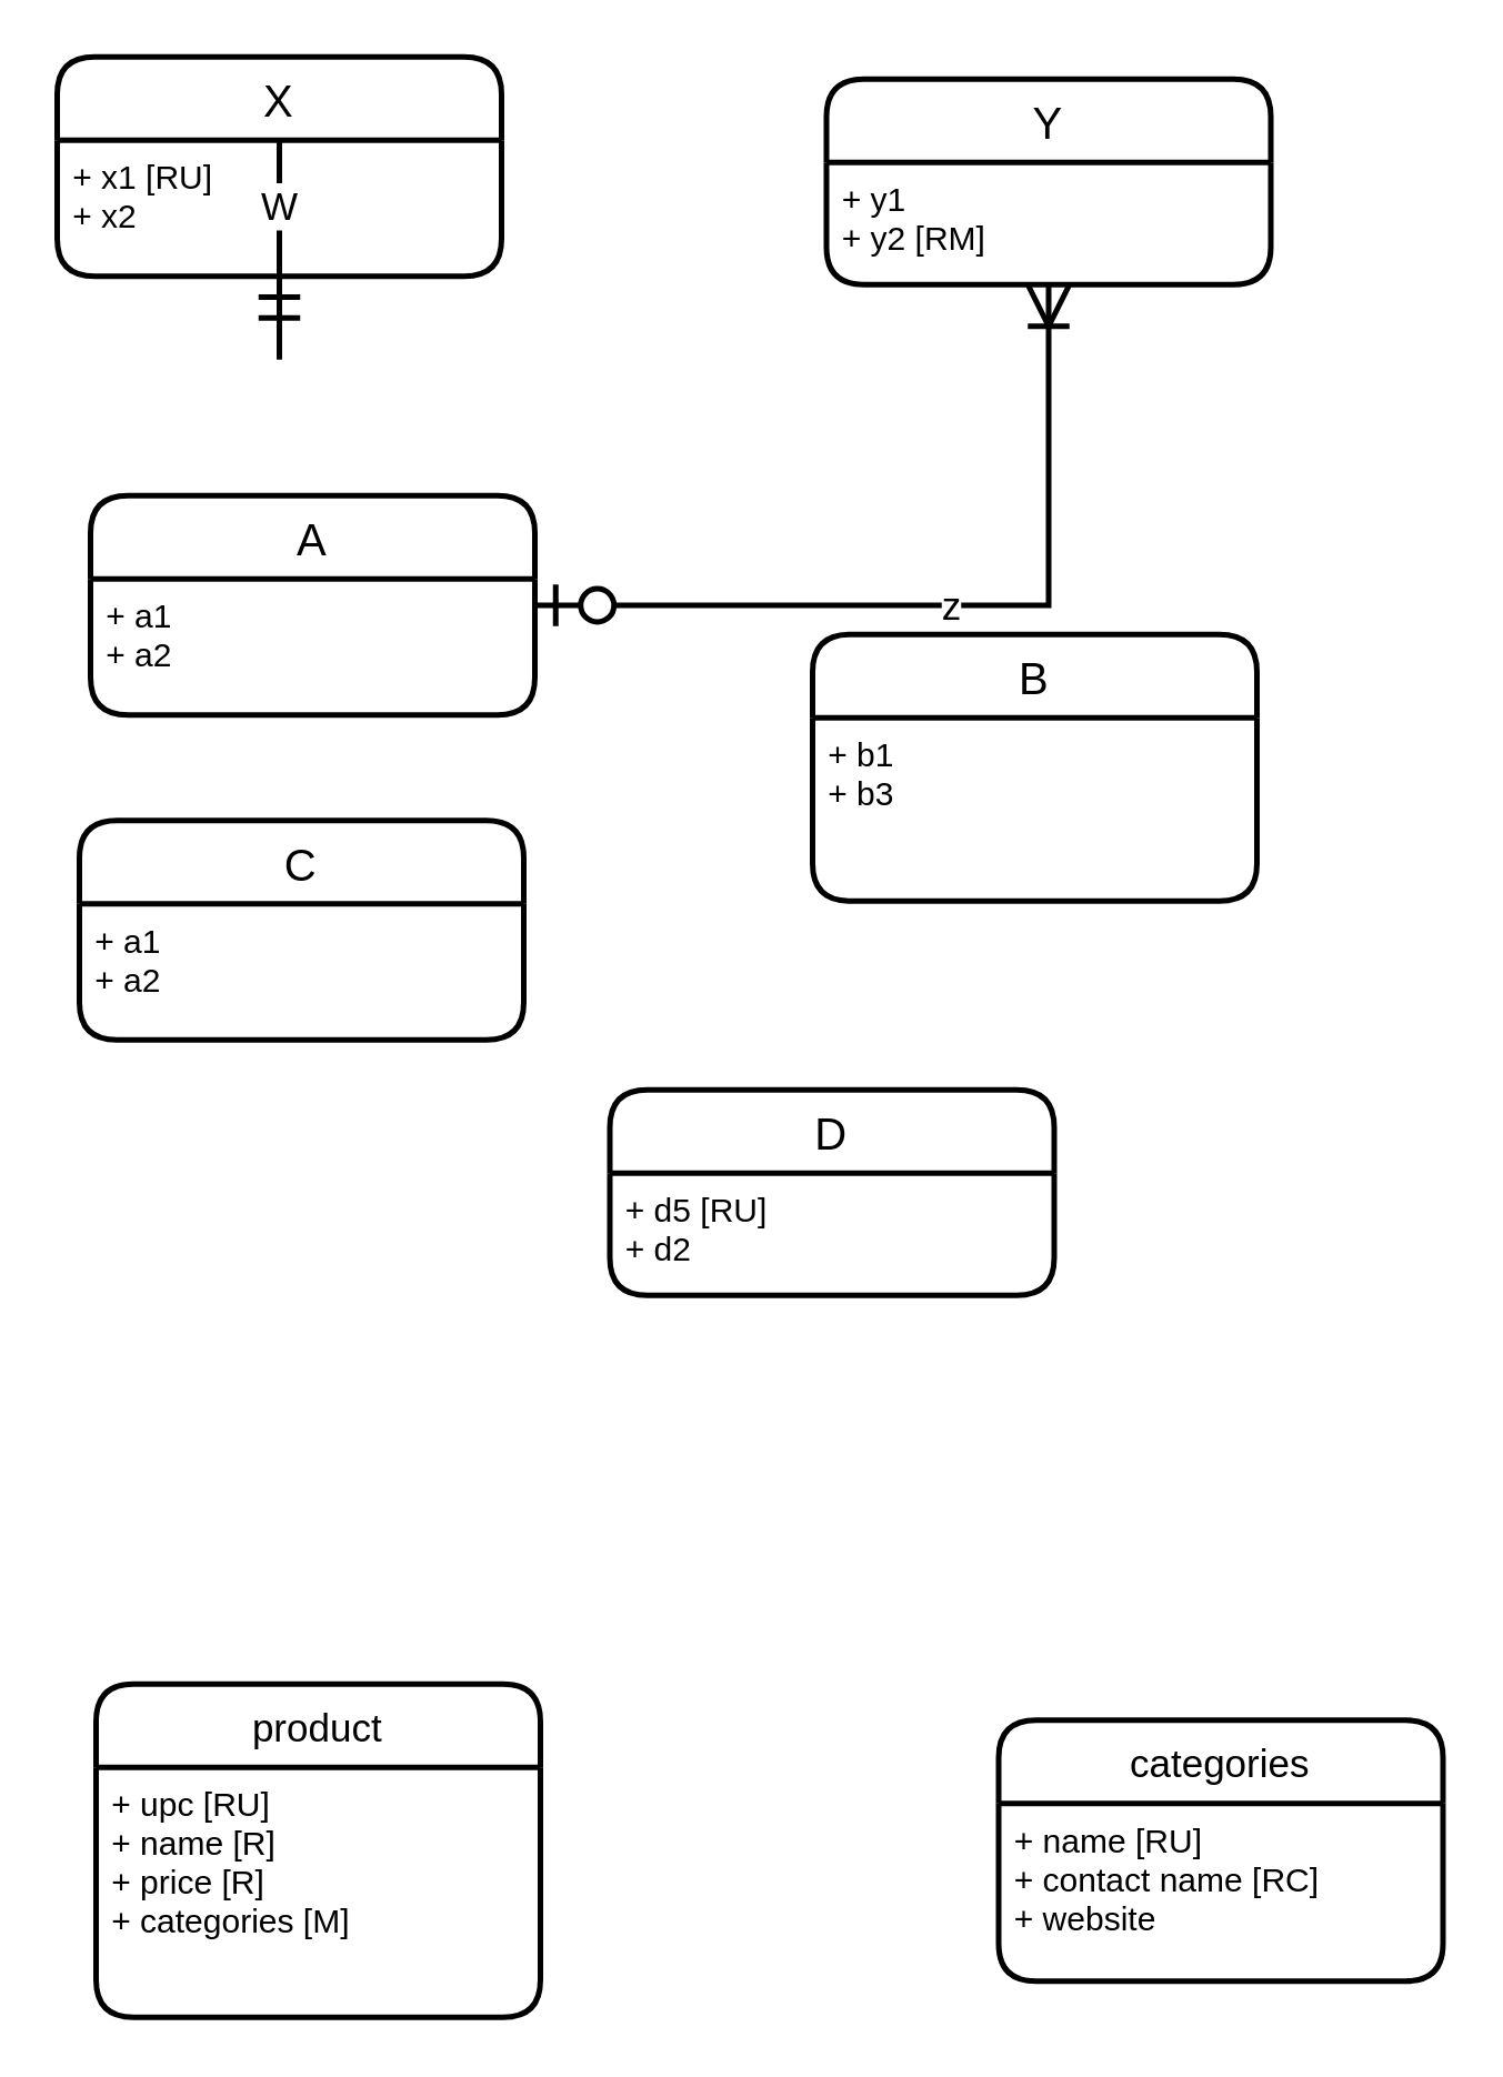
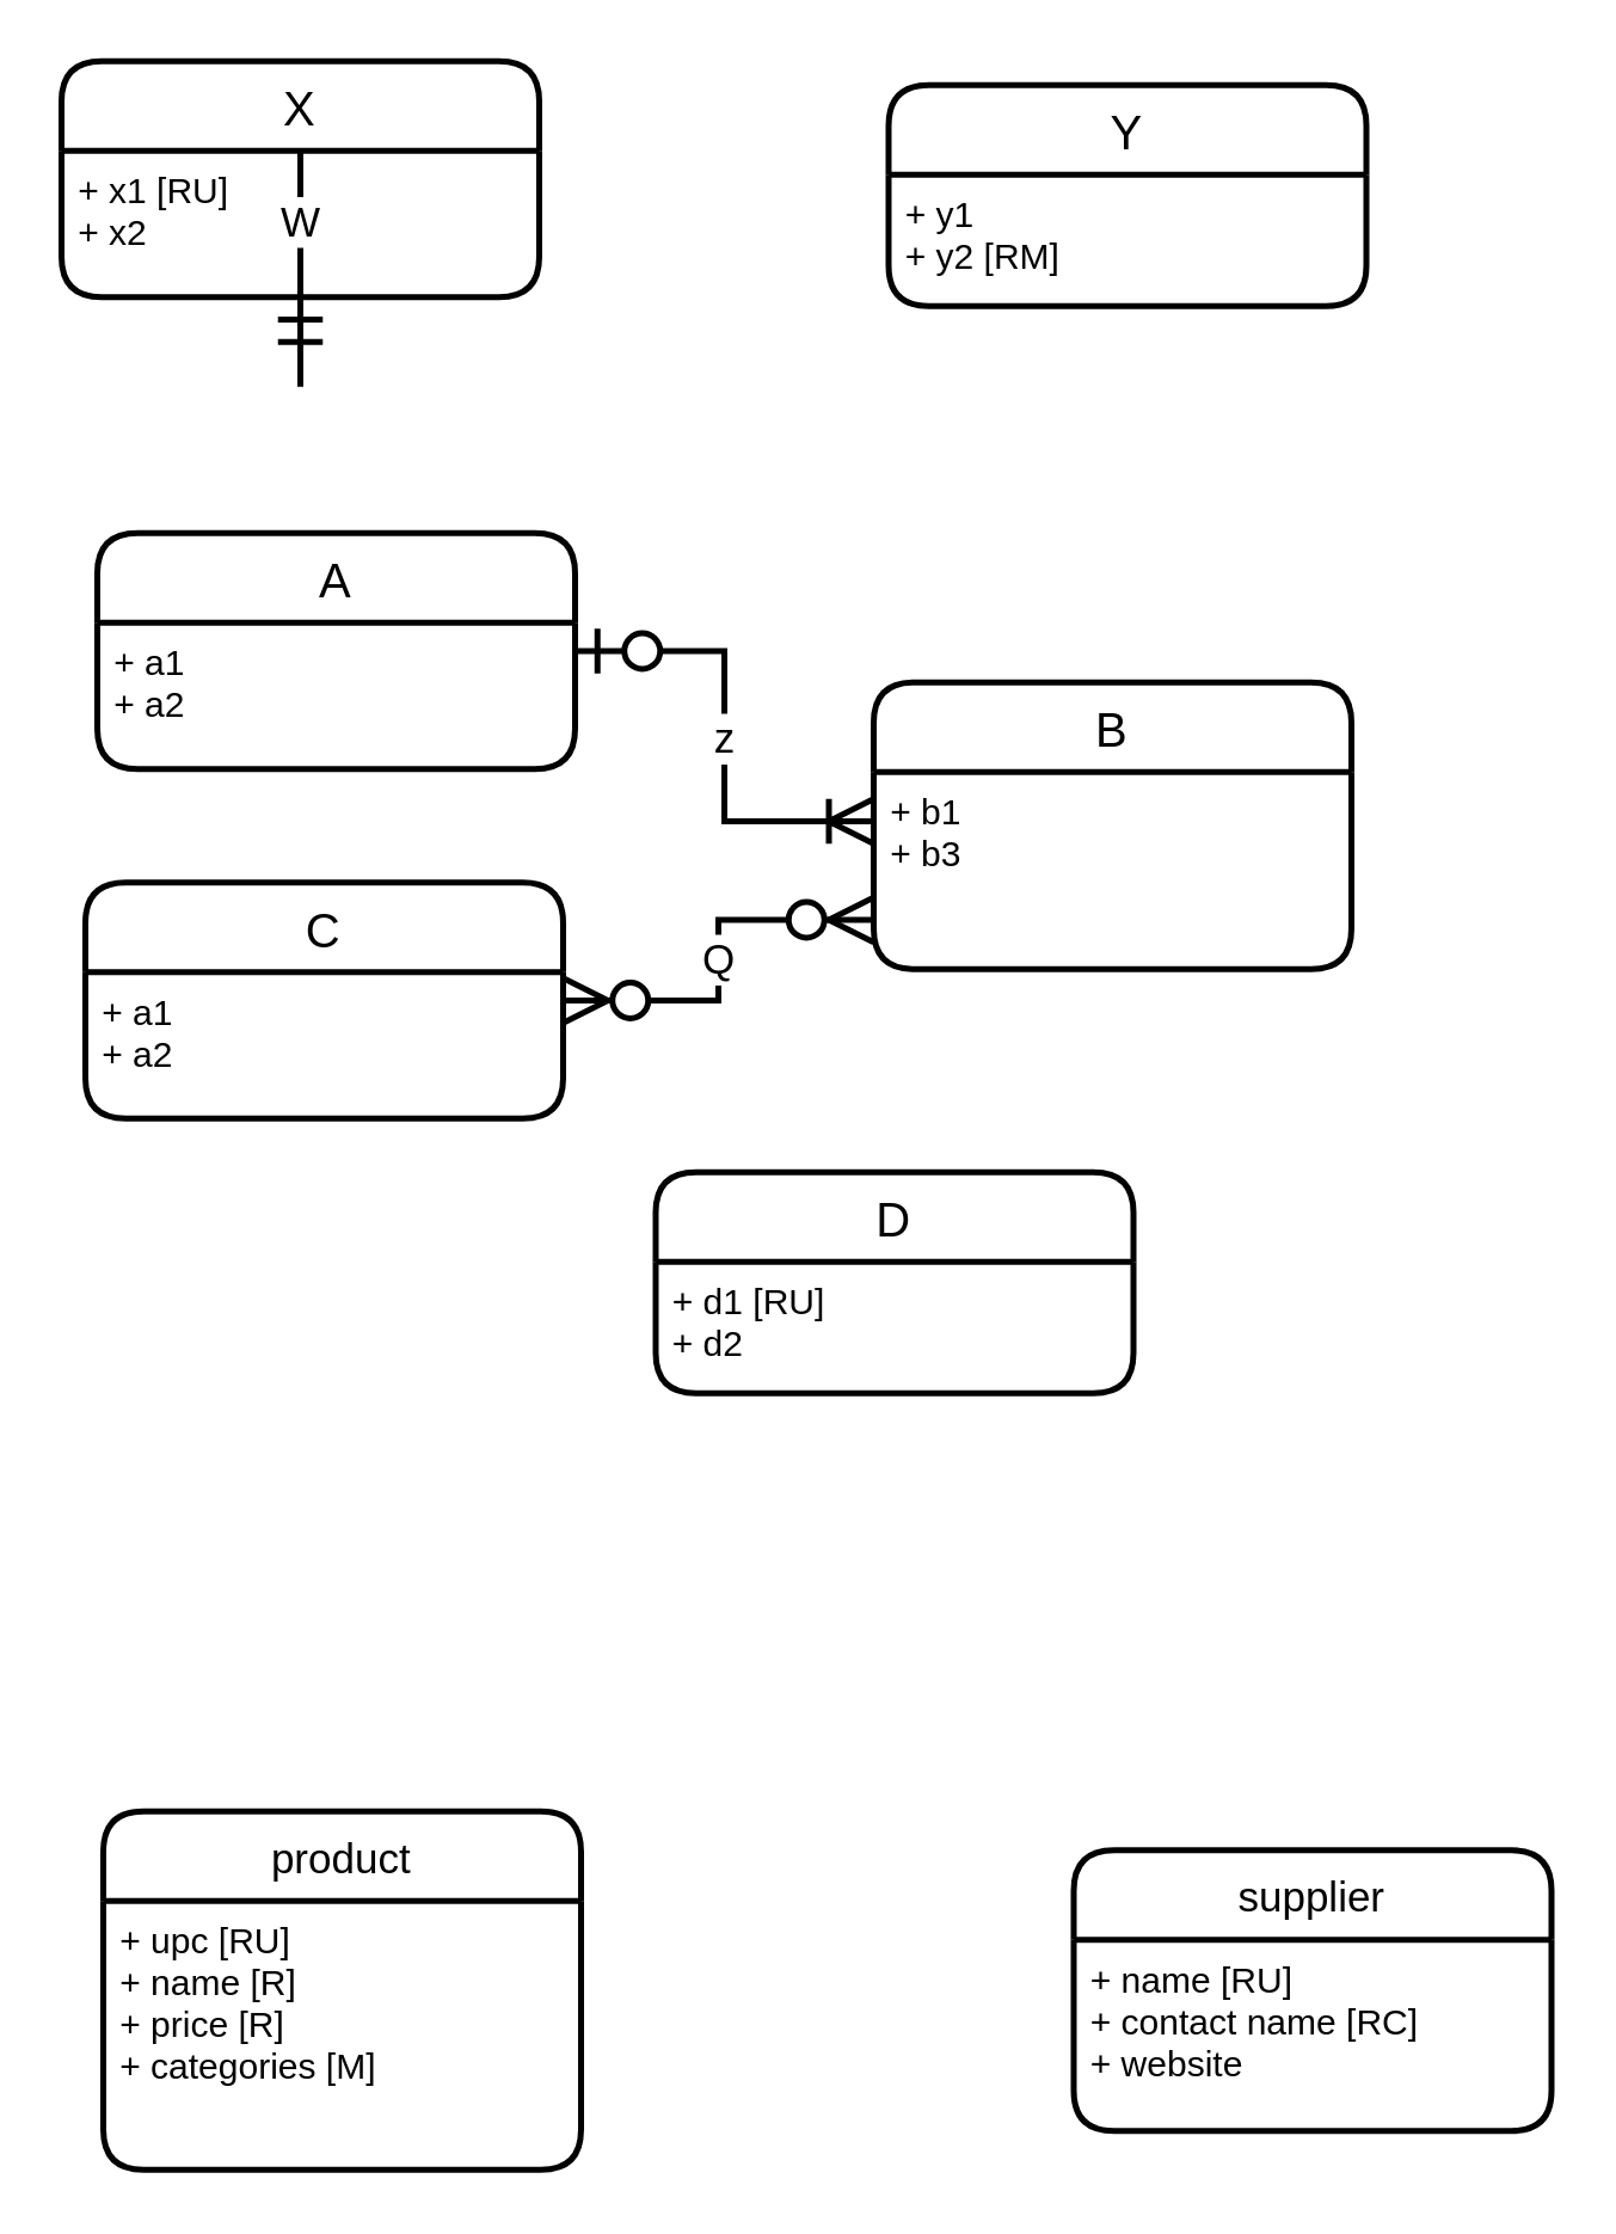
- <mxCell id="9" value="z" style="edgeStyle=orthogonalEdgeStyle;rounded=0;orthogonalLoop=1;jettySize=auto;html=1;startArrow=ERzeroToOne;startFill=1;startSize=12;endArrow=ERoneToMany;endFill=0;endSize=12;strokeWidth=2;fontSize=14;" edge="1" parent="1" source="10" target="14"><mxGeometry relative="1" as="geometry" /></mxCell>
+ <mxCell id="9" value="z" style="edgeStyle=orthogonalEdgeStyle;rounded=0;orthogonalLoop=1;jettySize=auto;html=1;entryX=0;entryY=0.25;entryDx=0;entryDy=0;startArrow=ERzeroToOne;startFill=1;startSize=12;endArrow=ERoneToMany;endFill=0;endSize=12;strokeWidth=2;fontSize=14;entryPerimeter=0;" edge="1" parent="1" source="10" target="18"><mxGeometry relative="1" as="geometry" /></mxCell>
+ <mxCell id="12" value="Q" style="edgeStyle=orthogonalEdgeStyle;rounded=0;orthogonalLoop=1;jettySize=auto;html=1;startArrow=ERzeroToMany;startFill=1;startSize=12;endArrow=ERzeroToMany;endFill=1;endSize=12;strokeWidth=2;fontSize=14;entryX=0;entryY=0.75;entryDx=0;entryDy=0;" edge="1" parent="1" source="15" target="18"><mxGeometry relative="1" as="geometry" /></mxCell>
- <mxCell id="20" value="+ d5 [RU]&#10;+ d2" style="align=left;strokeColor=none;fillColor=none;spacingLeft=4;fontSize=12;verticalAlign=top;resizable=0;rotatable=0;part=1;" vertex="1" parent="19"><mxGeometry y="30" width="160" height="44" as="geometry" /></mxCell>
+ <mxCell id="20" value="+ d1 [RU]&#10;+ d2" style="align=left;strokeColor=none;fillColor=none;spacingLeft=4;fontSize=12;verticalAlign=top;resizable=0;rotatable=0;part=1;" vertex="1" parent="19"><mxGeometry y="30" width="160" height="44" as="geometry" /></mxCell>
- <mxCell id="4" value="categories" style="swimlane;childLayout=stackLayout;horizontal=1;startSize=30;horizontalStack=0;rounded=1;fontSize=14;fontStyle=0;strokeWidth=2;resizeParent=0;resizeLast=1;shadow=0;dashed=0;align=center;" vertex="1" parent="1"><mxGeometry x="359" y="619" width="160" height="94" as="geometry" /></mxCell>
+ <mxCell id="4" value="supplier" style="swimlane;childLayout=stackLayout;horizontal=1;startSize=30;horizontalStack=0;rounded=1;fontSize=14;fontStyle=0;strokeWidth=2;resizeParent=0;resizeLast=1;shadow=0;dashed=0;align=center;" vertex="1" parent="1"><mxGeometry x="359" y="619" width="160" height="94" as="geometry" /></mxCell>
